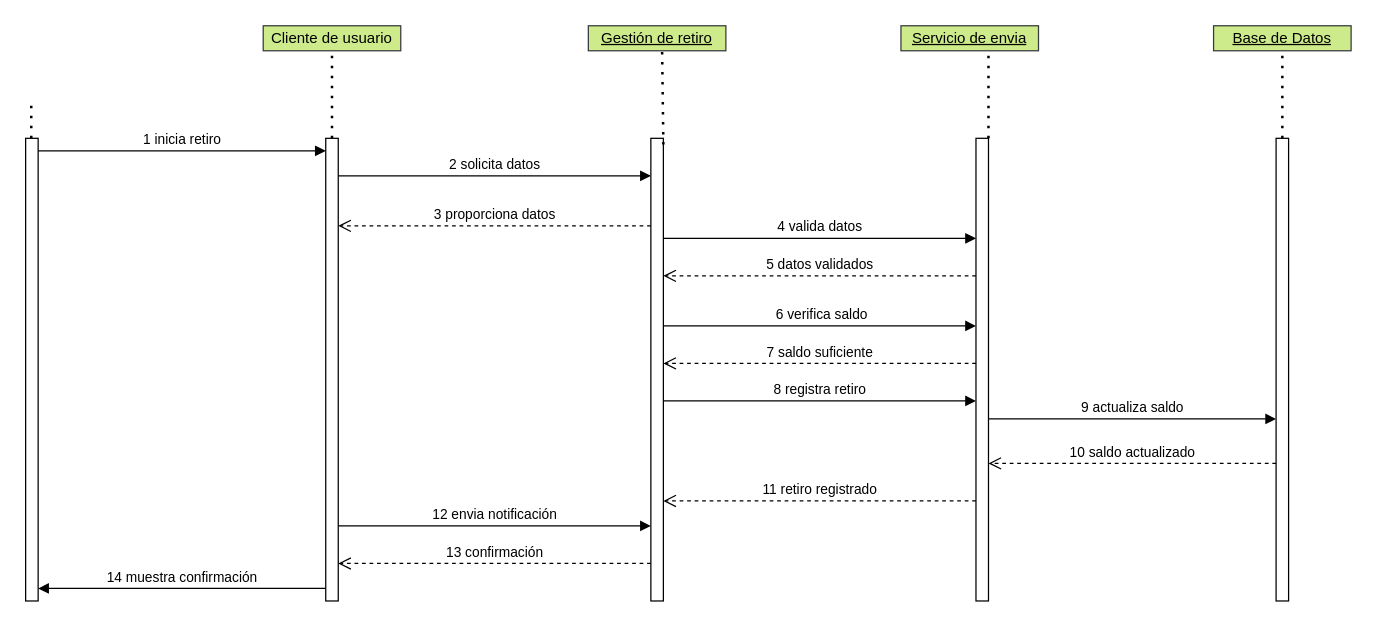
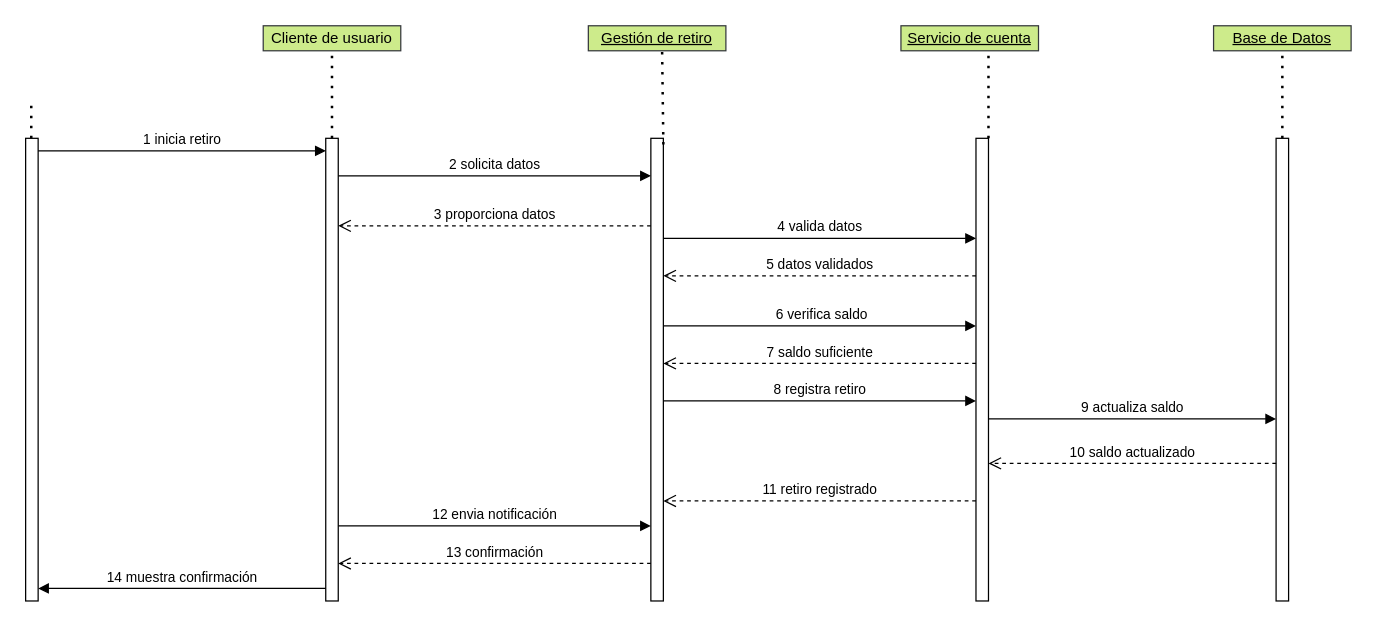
- <mxCell id="14" value="&lt;u&gt;Servicio de envia&lt;/u&gt;" style="html=1;whiteSpace=wrap;fillColor=#cdeb8b;strokeColor=#36393d;" parent="1" vertex="1"><mxGeometry x="720" y="20" width="110" height="20" as="geometry" /></mxCell>
+ <mxCell id="14" value="&lt;u&gt;Servicio de cuenta&lt;/u&gt;" style="html=1;whiteSpace=wrap;fillColor=#cdeb8b;strokeColor=#36393d;" parent="1" vertex="1"><mxGeometry x="720" y="20" width="110" height="20" as="geometry" /></mxCell>
